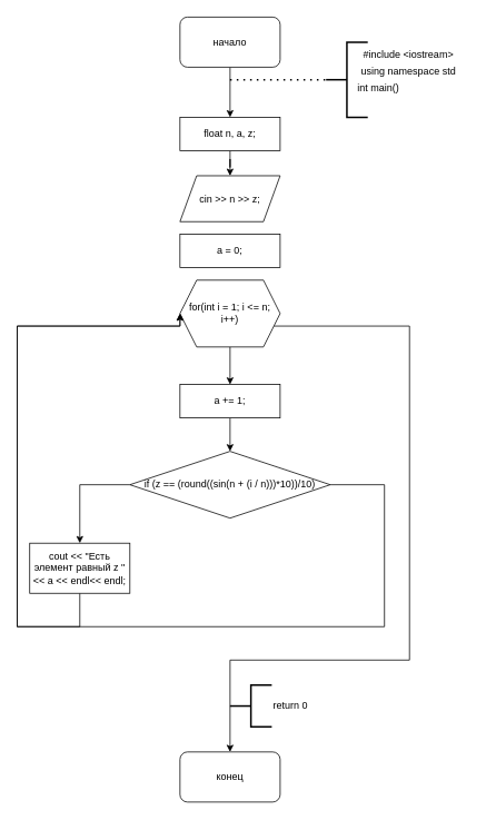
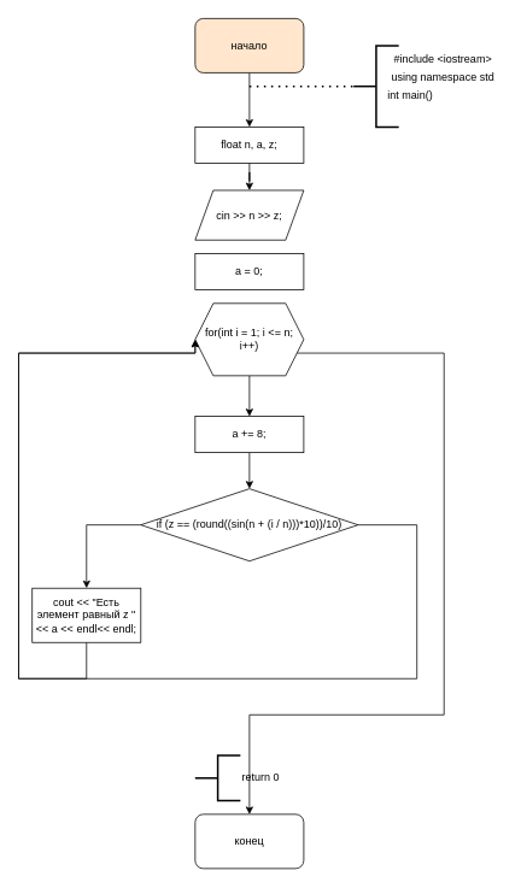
- <mxCell id="8" value="начало" style="rounded=1;whiteSpace=wrap;html=1;" vertex="1" parent="1"><mxGeometry x="215" y="20" width="120" height="60" as="geometry" /></mxCell>
+ <mxCell id="8" value="начало" style="rounded=1;whiteSpace=wrap;html=1;fillColor=#ffe6cc;" vertex="1" parent="1"><mxGeometry x="215" y="20" width="120" height="60" as="geometry" /></mxCell>
- <mxCell id="19" value="a += 1;" style="rounded=0;whiteSpace=wrap;html=1;" vertex="1" parent="1"><mxGeometry x="215" y="460" width="120" height="40" as="geometry" /></mxCell>
+ <mxCell id="19" value="a += 8;" style="rounded=0;whiteSpace=wrap;html=1;" vertex="1" parent="1"><mxGeometry x="215" y="460" width="120" height="40" as="geometry" /></mxCell>
- <mxCell id="2" value="return 0" style="strokeWidth=2;html=1;shape=mxgraph.flowchart.annotation_2;align=left;labelPosition=right;pointerEvents=1;" vertex="1" parent="1"><mxGeometry x="275" y="820" width="50" height="50" as="geometry" /></mxCell>
+ <mxCell id="2" value="return 0" style="strokeWidth=2;html=1;shape=mxgraph.flowchart.annotation_2;align=left;labelPosition=right;pointerEvents=1;" vertex="1" parent="1"><mxGeometry x="215" y="835" width="50" height="50" as="geometry" /></mxCell>
